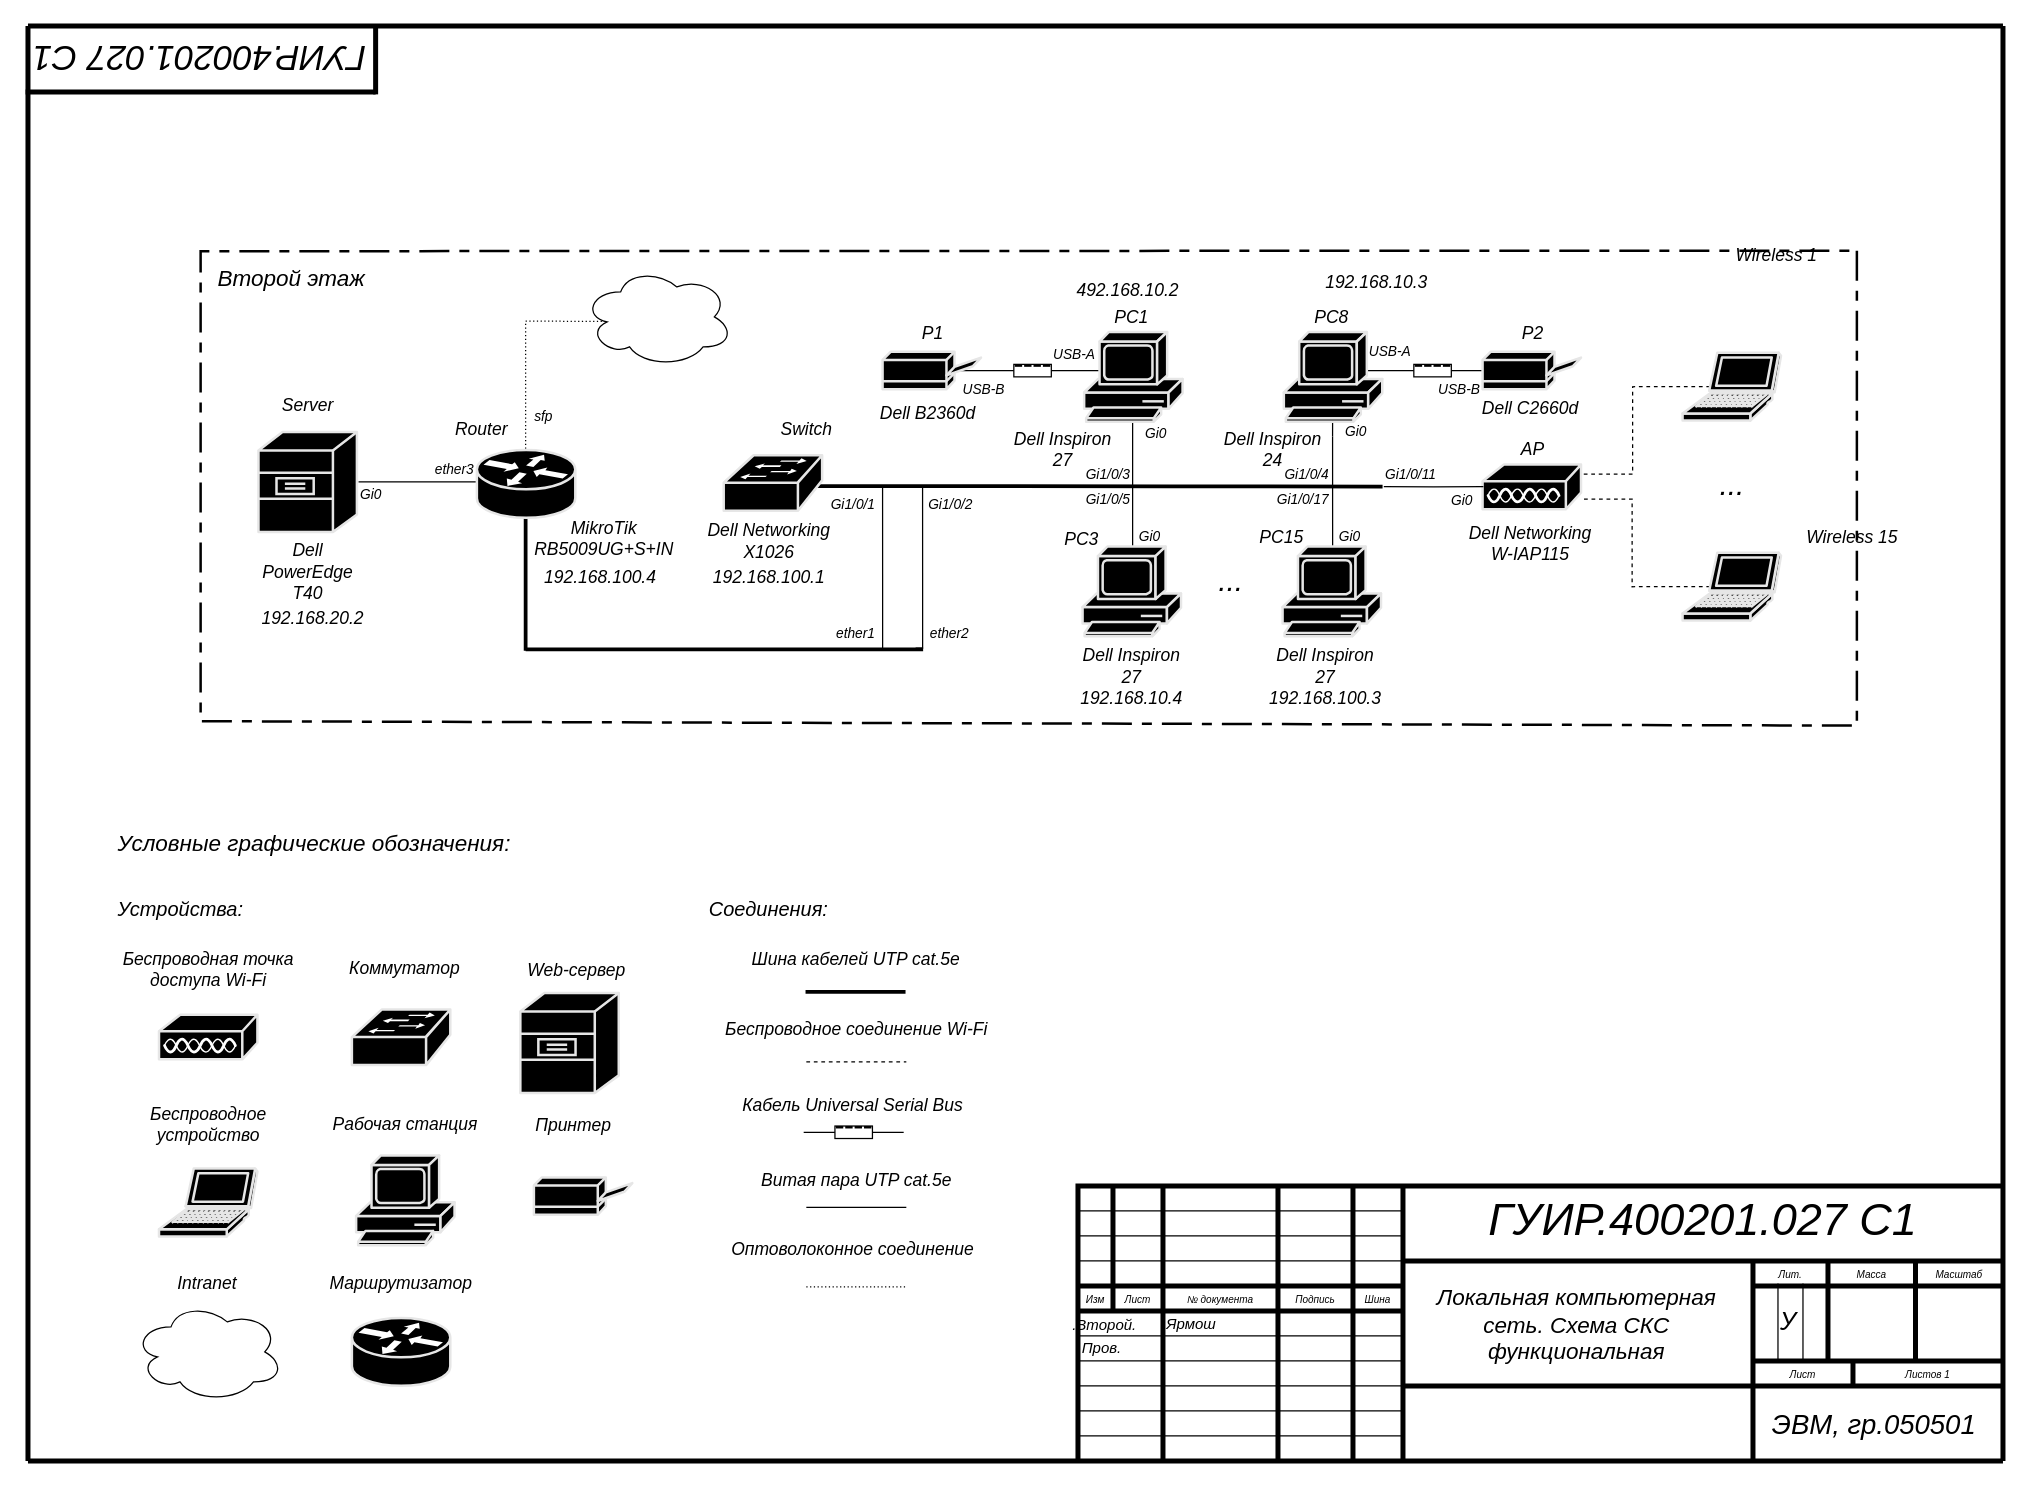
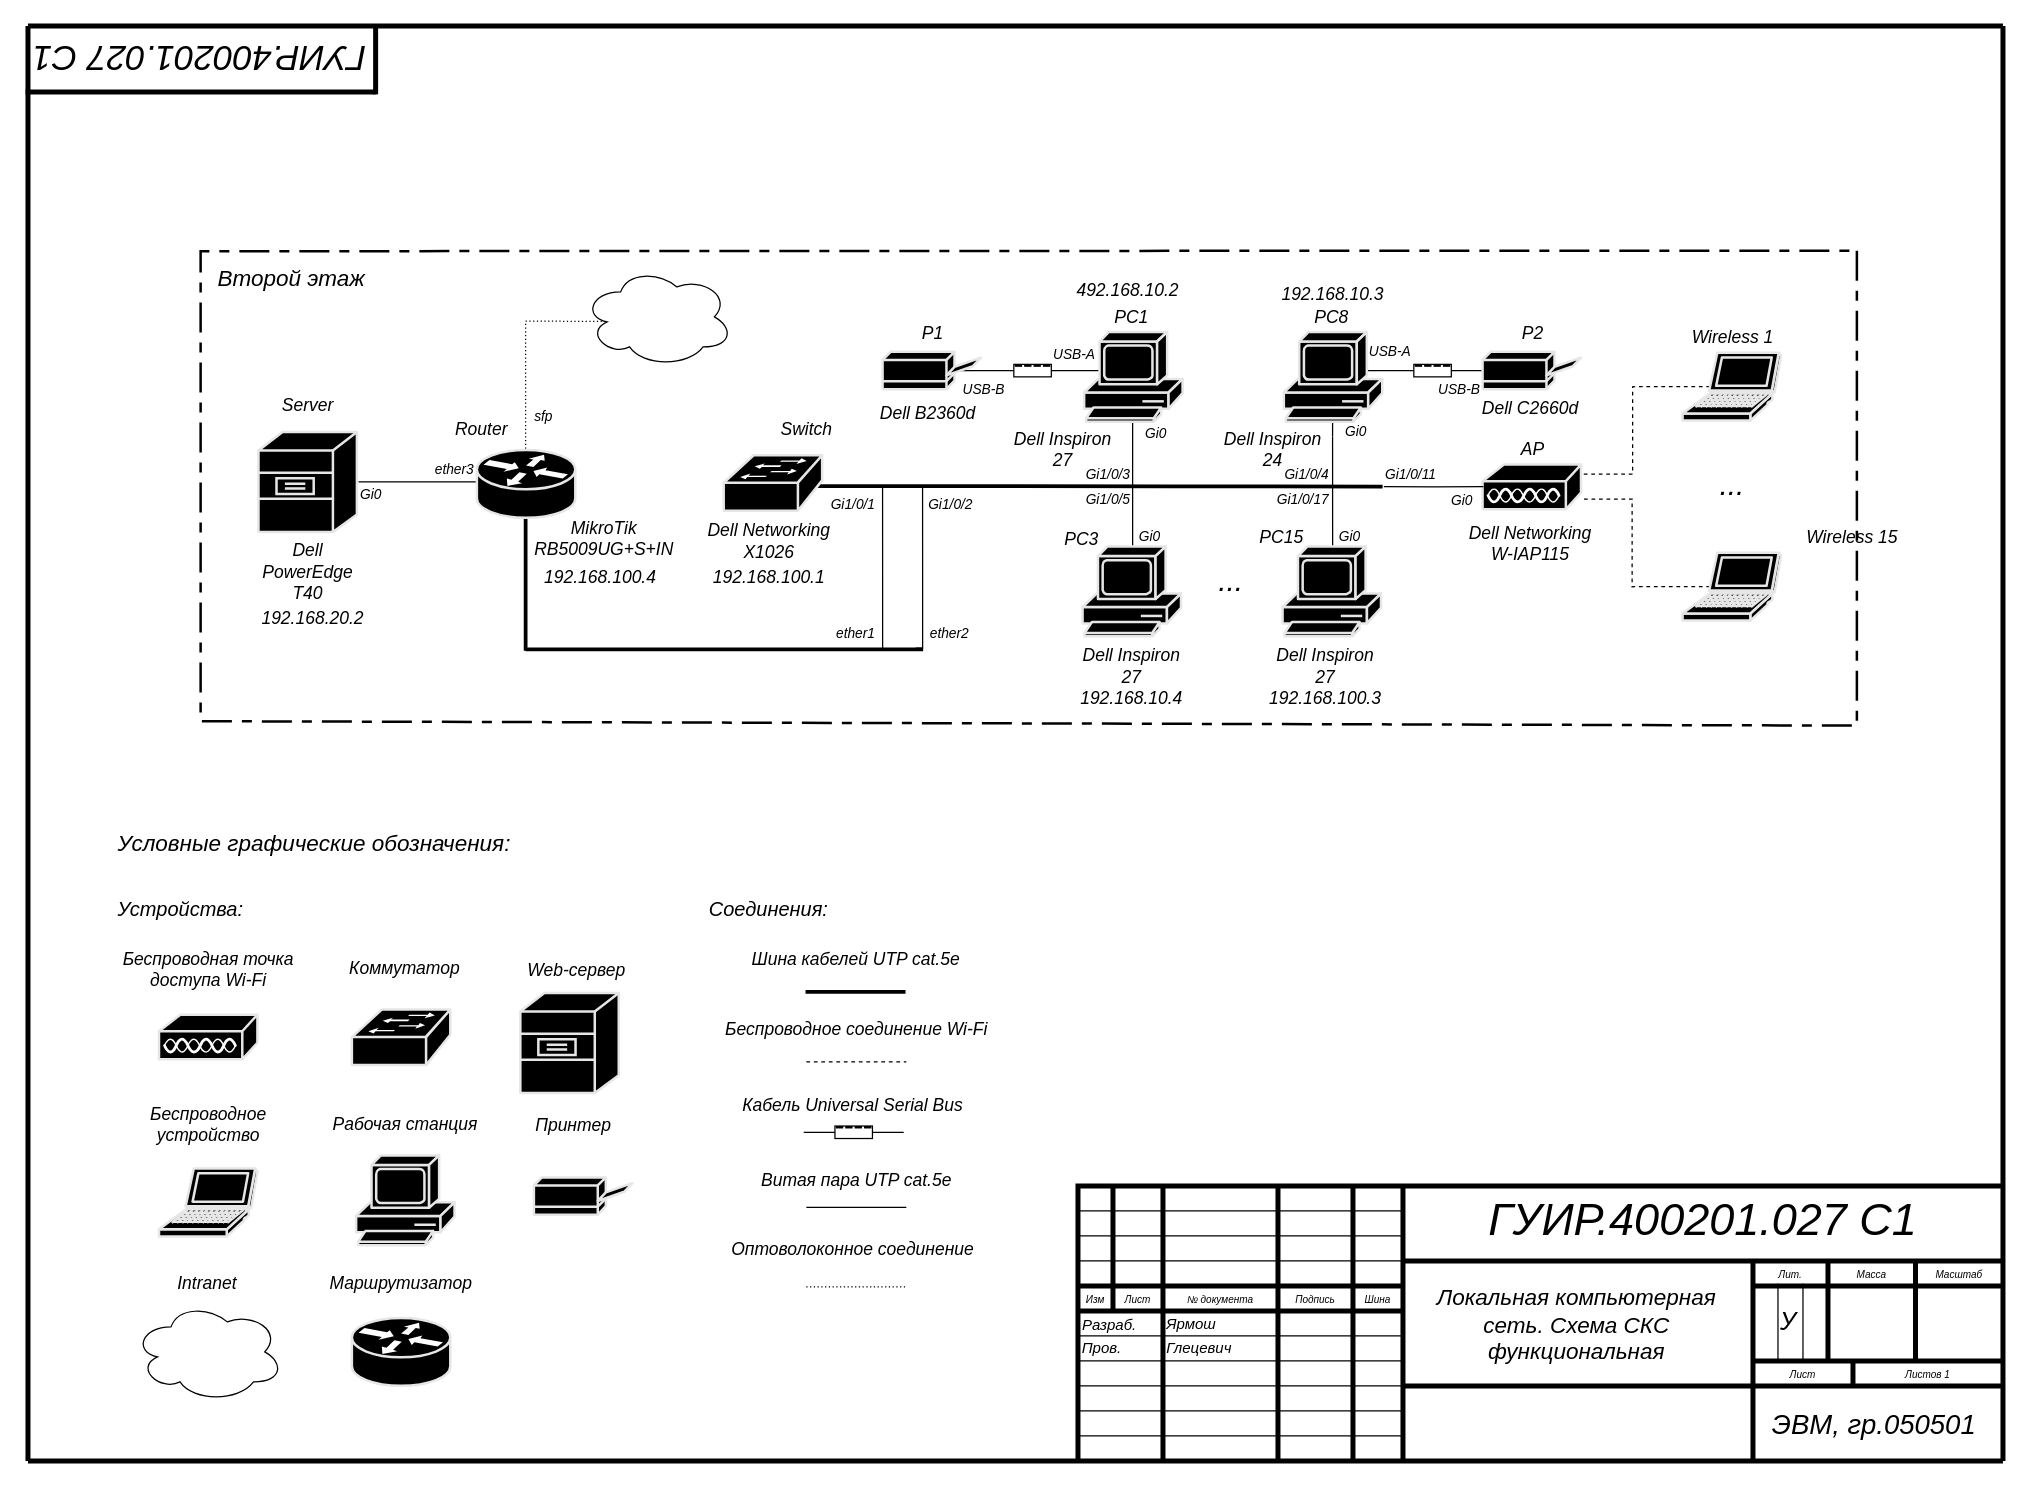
- <mxCell id="89" value="Wireless 1" style="text;html=1;strokeColor=none;fillColor=none;align=center;verticalAlign=middle;whiteSpace=wrap;rounded=0;dashed=1;fillStyle=auto;strokeWidth=2;fontFamily=Arial;fontSize=14;fontStyle=2" parent="1" vertex="1"><mxGeometry x="1367.09" y="193.77" width="108.27" height="20" as="geometry" /></mxCell>
+ <mxCell id="89" value="Wireless 1" style="text;html=1;strokeColor=none;fillColor=none;align=center;verticalAlign=middle;whiteSpace=wrap;rounded=0;dashed=1;fillStyle=auto;strokeWidth=2;fontFamily=Arial;fontSize=14;fontStyle=2" parent="1" vertex="1"><mxGeometry x="1332.09" y="258.77" width="108.27" height="20" as="geometry" /></mxCell>
- <mxCell id="110" value="192.168.10.3" style="text;html=1;strokeColor=none;fillColor=none;align=center;verticalAlign=top;whiteSpace=wrap;rounded=0;dashed=1;fillStyle=auto;strokeWidth=2;fontFamily=Arial;fontSize=14;fontStyle=2;container=0;" parent="1" vertex="1"><mxGeometry x="1032.03" y="210.47" width="137.8" height="23" as="geometry" /></mxCell>
+ <mxCell id="110" value="192.168.10.3" style="text;html=1;strokeColor=none;fillColor=none;align=center;verticalAlign=top;whiteSpace=wrap;rounded=0;dashed=1;fillStyle=auto;strokeWidth=2;fontFamily=Arial;fontSize=14;fontStyle=2;container=0;" parent="1" vertex="1"><mxGeometry x="997.03" y="220.47" width="137.8" height="23" as="geometry" /></mxCell>
- <mxCell id="173" value="&lt;p style=&quot;margin-left: 0 ; margin-right: 0 ; margin-top: 0px ; margin-bottom: 0px ; text-indent: 0 ; direction: rtl&quot;&gt;&lt;font style=&quot;font-size: 12px; direction: ltr; letter-spacing: 0px; line-height: 120%; opacity: 1;&quot;&gt;&lt;span&gt;.Второй.&lt;br&gt;&lt;/span&gt;&lt;/font&gt;&lt;/p&gt;" style="verticalAlign=middle;align=right;vsdxID=39;fillColor=none;gradientColor=none;shape=stencil(nZBLDoAgDERP0z3SIyjew0SURgSD+Lu9kMZoXLhwN9O+tukAlrNpJg1SzDH4QW/URgNYgZTkjA4UkwJUgGXng+6DX1zLfmoymdXo17xh5zmRJ6Q42BWCfc2oJfdAr+Yv+AP9Cb7OJ3H/2JG1HNGz/84klThPVCc=);strokeColor=none;strokeWidth=4;spacingTop=-1;spacingBottom=-1;spacingLeft=-1;spacingRight=-1;labelBackgroundColor=none;rounded=0;html=1;whiteSpace=wrap;fontFamily=Arial;fontStyle=2" parent="132" vertex="1"><mxGeometry x="841.88" y="1052.2" width="68" height="16" as="geometry" /></mxCell>
+ <mxCell id="173" value="&lt;p style=&quot;margin-left: 0 ; margin-right: 0 ; margin-top: 0px ; margin-bottom: 0px ; text-indent: 0 ; direction: rtl&quot;&gt;&lt;font style=&quot;font-size: 12px; direction: ltr; letter-spacing: 0px; line-height: 120%; opacity: 1;&quot;&gt;&lt;span&gt;.Разраб.&lt;br&gt;&lt;/span&gt;&lt;/font&gt;&lt;/p&gt;" style="verticalAlign=middle;align=right;vsdxID=39;fillColor=none;gradientColor=none;shape=stencil(nZBLDoAgDERP0z3SIyjew0SURgSD+Lu9kMZoXLhwN9O+tukAlrNpJg1SzDH4QW/URgNYgZTkjA4UkwJUgGXng+6DX1zLfmoymdXo17xh5zmRJ6Q42BWCfc2oJfdAr+Yv+AP9Cb7OJ3H/2JG1HNGz/84klThPVCc=);strokeColor=none;strokeWidth=4;spacingTop=-1;spacingBottom=-1;spacingLeft=-1;spacingRight=-1;labelBackgroundColor=none;rounded=0;html=1;whiteSpace=wrap;fontFamily=Arial;fontStyle=2" parent="132" vertex="1"><mxGeometry x="841.88" y="1052.2" width="68" height="16" as="geometry" /></mxCell>
+ <mxCell id="178" value="Глецевич" style="verticalAlign=middle;align=left;vsdxID=237;fillColor=none;gradientColor=none;shape=stencil(nZBLDoAgDERP0z3SIyjew0SURgSD+Lu9kMZoXLhwN9O+tukAlrNpJg1SzDH4QW/URgNYgZTkjA4UkwJUgGXng+6DX1zLfmoymdXo17xh5zmRJ6Q42BWCfc2oJfdAr+Yv+AP9Cb7OJ3H/2JG1HNGz/84klThPVCc=);strokeColor=none;spacingTop=-1;spacingBottom=-1;spacingLeft=-1;spacingRight=-1;labelBackgroundColor=none;rounded=0;html=1;whiteSpace=wrap;fontFamily=Arial;fontStyle=2" parent="132" vertex="1"><mxGeometry x="931.88" y="1070.2" width="90" height="16" as="geometry" /></mxCell>
